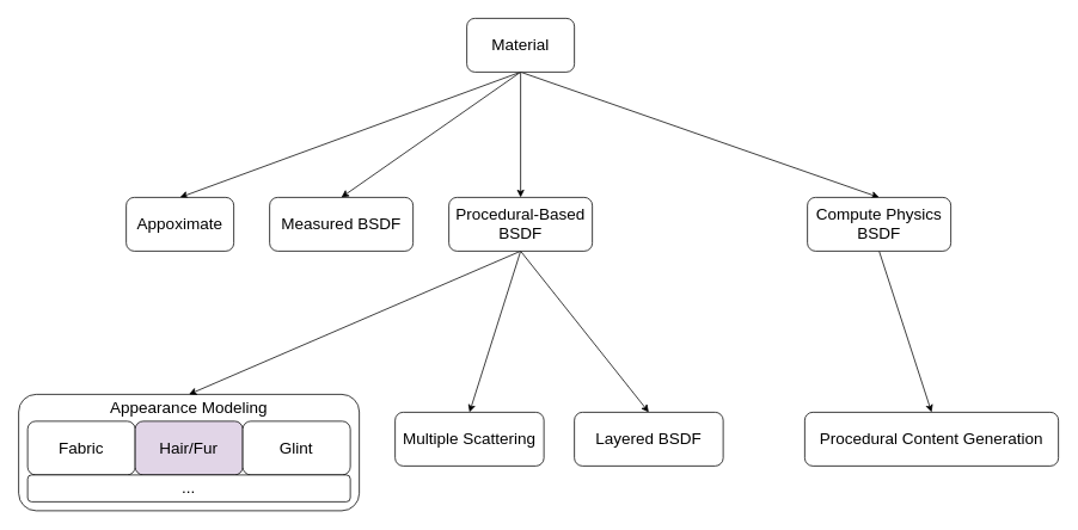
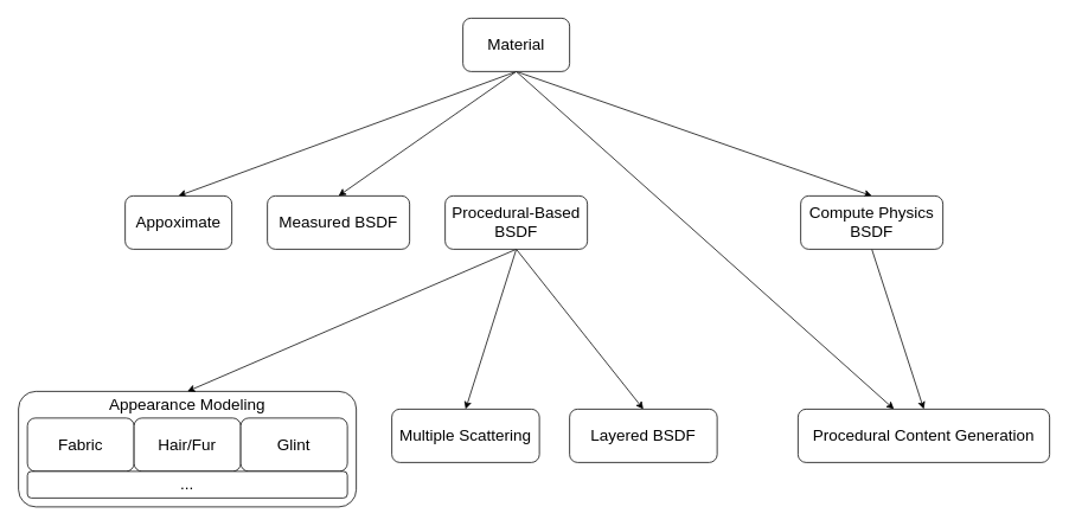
- <mxCell id="4" style="edgeStyle=none;html=1;exitX=0.5;exitY=1;exitDx=0;exitDy=0;entryX=0.5;entryY=0;entryDx=0;entryDy=0;fontSize=18;" edge="1" parent="1" source="7" target="12"><mxGeometry relative="1" as="geometry" /></mxCell>
+ <mxCell id="4" style="edgeStyle=none;html=1;exitX=0.5;exitY=1;exitDx=0;exitDy=0;fontSize=18;" edge="1" parent="1" source="7" target="22"><mxGeometry relative="1" as="geometry" /></mxCell>
- <mxCell id="16" value="Hair/Fur" style="rounded=1;whiteSpace=wrap;html=1;fontSize=18;fillColor=#e1d5e7;" vertex="1" parent="1"><mxGeometry x="150" y="470" width="120" height="60" as="geometry" /></mxCell>
+ <mxCell id="16" value="Hair/Fur" style="rounded=1;whiteSpace=wrap;html=1;fontSize=18;" vertex="1" parent="1"><mxGeometry x="150" y="470" width="120" height="60" as="geometry" /></mxCell>
